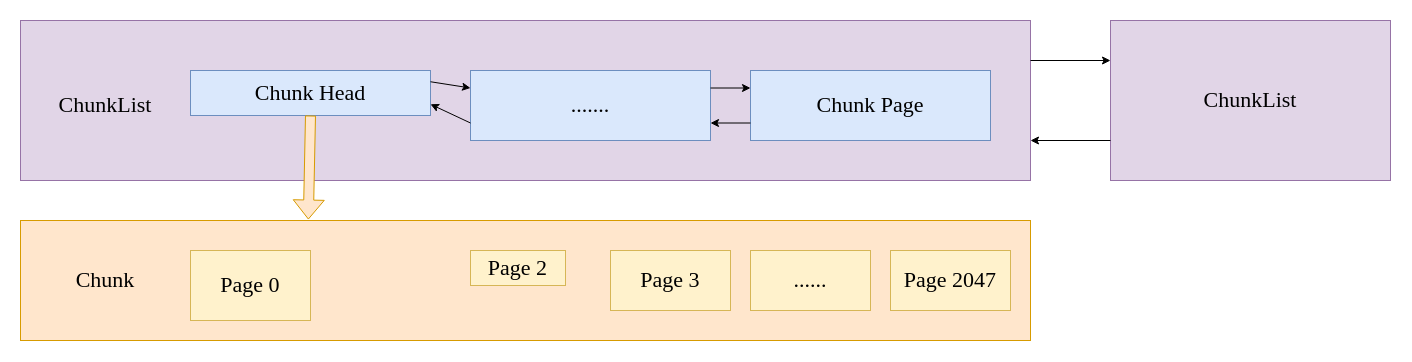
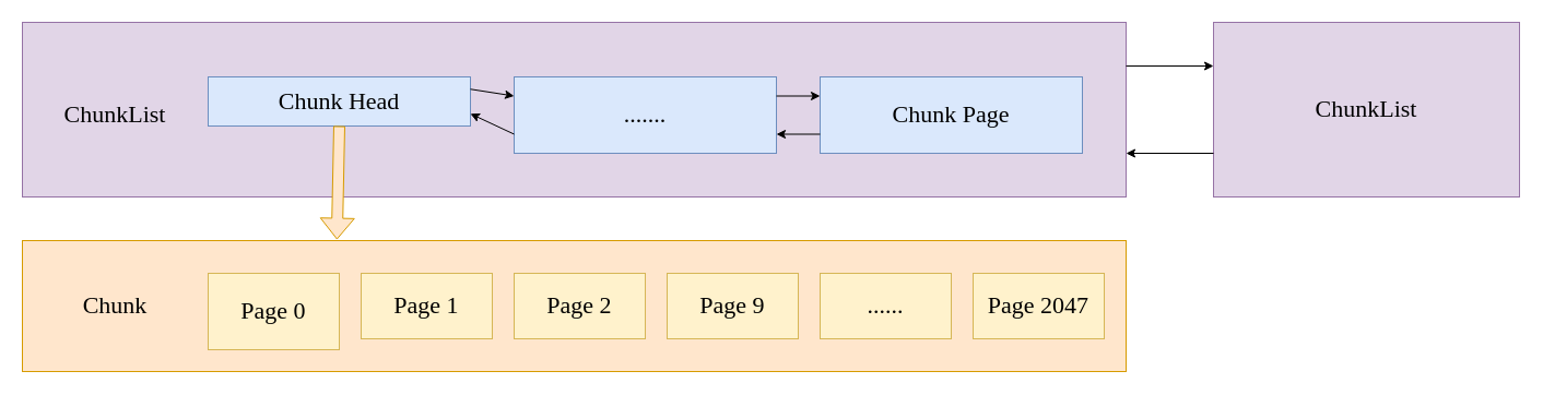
- <mxCell id="18" value="Page 2" style="rounded=0;whiteSpace=wrap;html=1;fontFamily=Comic Sans MS;fontSize=22;fillColor=#fff2cc;strokeColor=#d6b656;" vertex="1" parent="1"><mxGeometry x="470" y="250" width="95" height="35" as="geometry" /></mxCell>
+ <mxCell id="18" value="Page 2" style="rounded=0;whiteSpace=wrap;html=1;fontFamily=Comic Sans MS;fontSize=22;fillColor=#fff2cc;strokeColor=#d6b656;" vertex="1" parent="1"><mxGeometry x="470" y="250" width="120" height="60" as="geometry" /></mxCell>
+ <mxCell id="17" value="Page 1" style="rounded=0;whiteSpace=wrap;html=1;fontFamily=Comic Sans MS;fontSize=22;fillColor=#fff2cc;strokeColor=#d6b656;" vertex="1" parent="1"><mxGeometry x="330" y="250" width="120" height="60" as="geometry" /></mxCell>
- <mxCell id="19" value="Page 3" style="rounded=0;whiteSpace=wrap;html=1;fontFamily=Comic Sans MS;fontSize=22;fillColor=#fff2cc;strokeColor=#d6b656;" vertex="1" parent="1"><mxGeometry x="610" y="250" width="120" height="60" as="geometry" /></mxCell>
+ <mxCell id="19" value="Page 9" style="rounded=0;whiteSpace=wrap;html=1;fontFamily=Comic Sans MS;fontSize=22;fillColor=#fff2cc;strokeColor=#d6b656;" vertex="1" parent="1"><mxGeometry x="610" y="250" width="120" height="60" as="geometry" /></mxCell>
